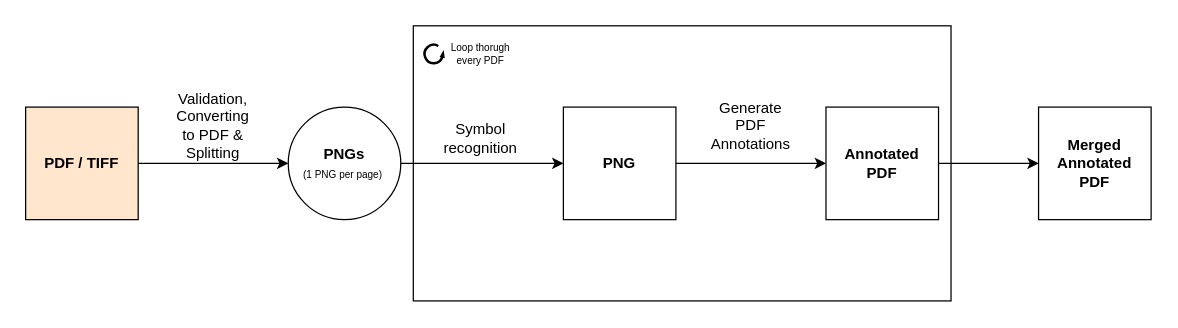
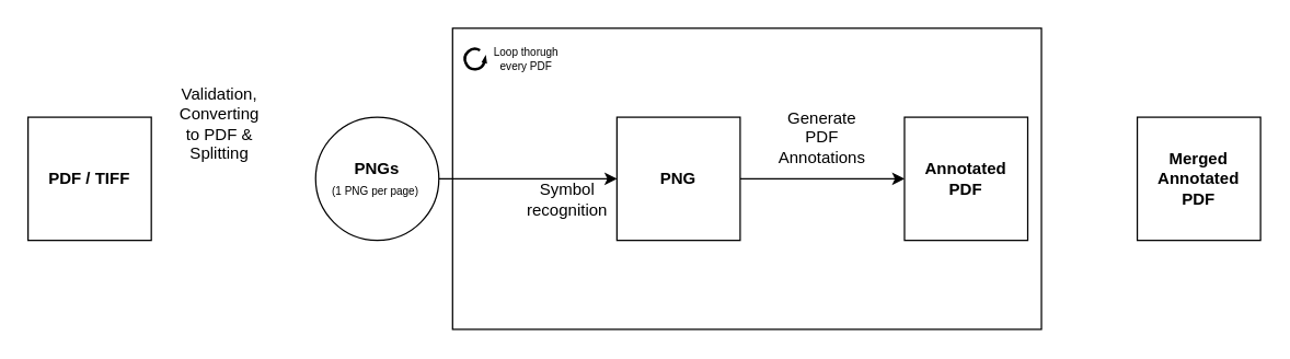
- <mxCell id="7" value="Validation, Converting to PDF &amp;amp;&lt;br&gt;Splitting" style="text;html=1;strokeColor=none;fillColor=none;align=center;verticalAlign=middle;whiteSpace=wrap;rounded=0;" parent="1" vertex="1"><mxGeometry x="140" y="85" width="60" height="30" as="geometry" /></mxCell>
+ <mxCell id="7" value="Validation, Converting to PDF &amp;amp;&lt;br&gt;Splitting" style="text;html=1;strokeColor=none;fillColor=none;align=center;verticalAlign=middle;whiteSpace=wrap;rounded=0;" parent="1" vertex="1"><mxGeometry x="130" y="75" width="60" height="30" as="geometry" /></mxCell>
- <mxCell id="11" value="Symbol recognition" style="text;html=1;strokeColor=none;fillColor=none;align=center;verticalAlign=middle;whiteSpace=wrap;rounded=0;" parent="1" vertex="1"><mxGeometry x="354" y="95" width="60" height="30" as="geometry" /></mxCell>
+ <mxCell id="11" value="Symbol recognition" style="text;html=1;strokeColor=none;fillColor=none;align=center;verticalAlign=middle;whiteSpace=wrap;rounded=0;" parent="1" vertex="1"><mxGeometry x="384" y="130" width="60" height="30" as="geometry" /></mxCell>
- <mxCell id="4" value="&lt;b&gt;PDF / TIFF&lt;/b&gt;" style="rounded=0;whiteSpace=wrap;html=1;fillColor=#ffe6cc;" parent="1" vertex="1"><mxGeometry x="20" y="85" width="90" height="90" as="geometry" /></mxCell>
+ <mxCell id="4" value="&lt;b&gt;PDF / TIFF&lt;/b&gt;" style="rounded=0;whiteSpace=wrap;html=1;" parent="1" vertex="1"><mxGeometry x="20" y="85" width="90" height="90" as="geometry" /></mxCell>
- <mxCell id="3" style="edgeStyle=orthogonalEdgeStyle;rounded=0;orthogonalLoop=1;jettySize=auto;html=1;entryX=0;entryY=0.5;entryDx=0;entryDy=0;" parent="1" source="4" target="6" edge="1"><mxGeometry relative="1" as="geometry" /></mxCell>
- <mxCell id="12" value="" style="edgeStyle=orthogonalEdgeStyle;rounded=0;orthogonalLoop=1;jettySize=auto;html=1;fontSize=8;" parent="1" source="13" target="15" edge="1"><mxGeometry relative="1" as="geometry" /></mxCell>
